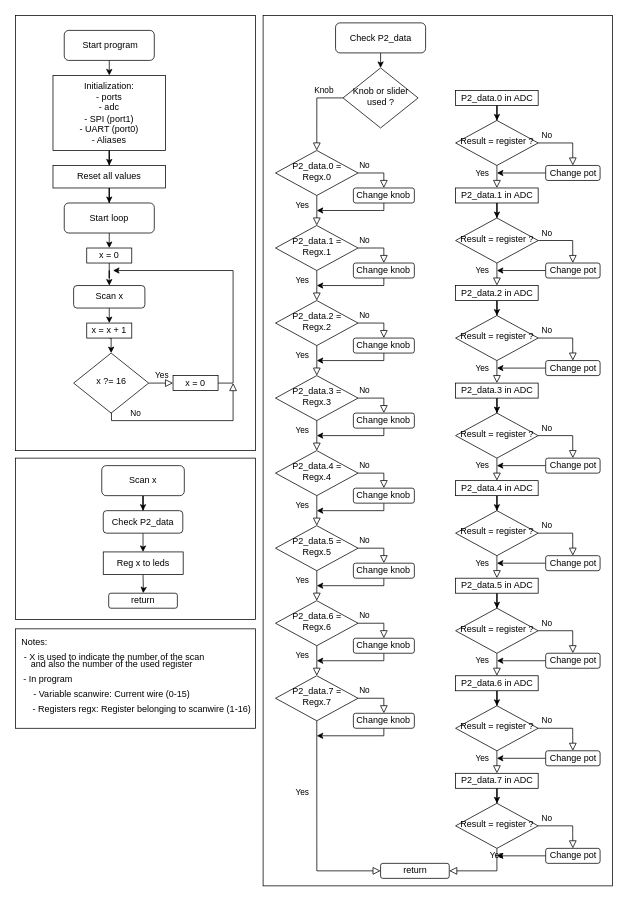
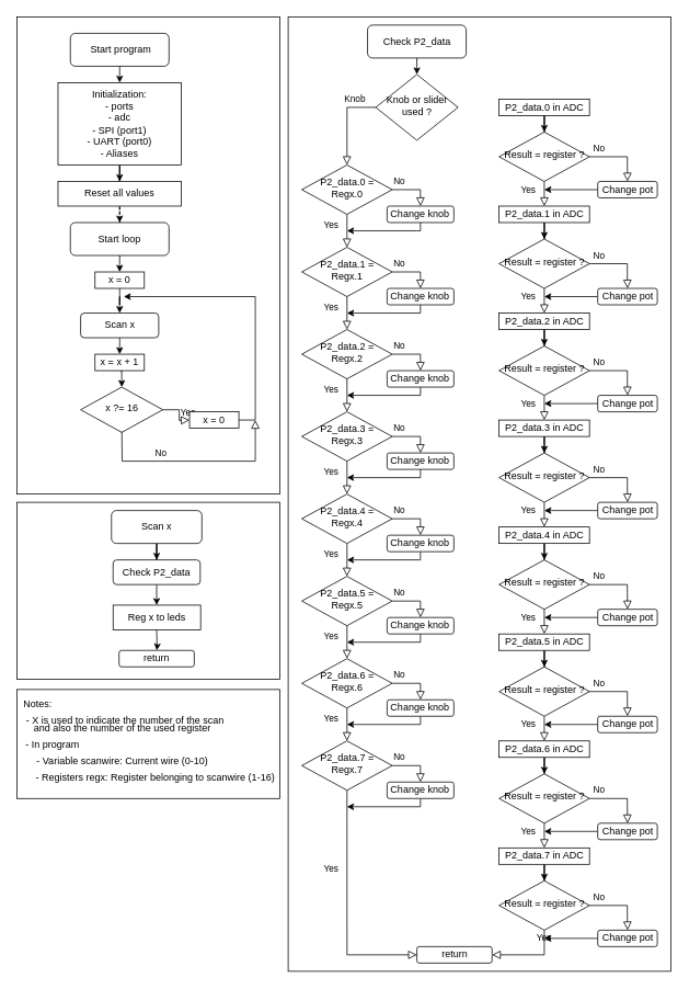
- <mxCell id="10" value="" style="edgeStyle=orthogonalEdgeStyle;rounded=0;orthogonalLoop=1;jettySize=auto;html=1;" edge="1" parent="1" source="11" target="13"><mxGeometry relative="1" as="geometry" /></mxCell>
+ <mxCell id="10" value="" style="edgeStyle=orthogonalEdgeStyle;rounded=0;orthogonalLoop=1;jettySize=auto;html=1;dashed=1;" edge="1" parent="1" source="11" target="13"><mxGeometry relative="1" as="geometry" /></mxCell>
- <mxCell id="22" value="x ?= 16" style="rhombus;whiteSpace=wrap;html=1;shadow=0;fontFamily=Helvetica;fontSize=12;align=center;strokeWidth=1;spacing=6;spacingTop=-4;" vertex="1" parent="1"><mxGeometry x="97.5" y="470" width="100" height="80" as="geometry" /></mxCell>
+ <mxCell id="22" value="x ?= 16" style="rhombus;whiteSpace=wrap;html=1;shadow=0;fontFamily=Helvetica;fontSize=12;align=center;strokeWidth=1;spacing=6;spacingTop=-4;" vertex="1" parent="1"><mxGeometry x="97.5" y="470" width="100" height="55" as="geometry" /></mxCell>
- <mxCell id="137" value="- Variable scanwire: Current wire (0-15)" style="text;html=1;align=center;verticalAlign=middle;resizable=0;points=[];autosize=1;" vertex="1" parent="1"><mxGeometry x="37.5" y="915" width="220" height="20" as="geometry" /></mxCell>
+ <mxCell id="137" value="- Variable scanwire: Current wire (0-10)" style="text;html=1;align=center;verticalAlign=middle;resizable=0;points=[];autosize=1;" vertex="1" parent="1"><mxGeometry x="37.5" y="915" width="220" height="20" as="geometry" /></mxCell>
